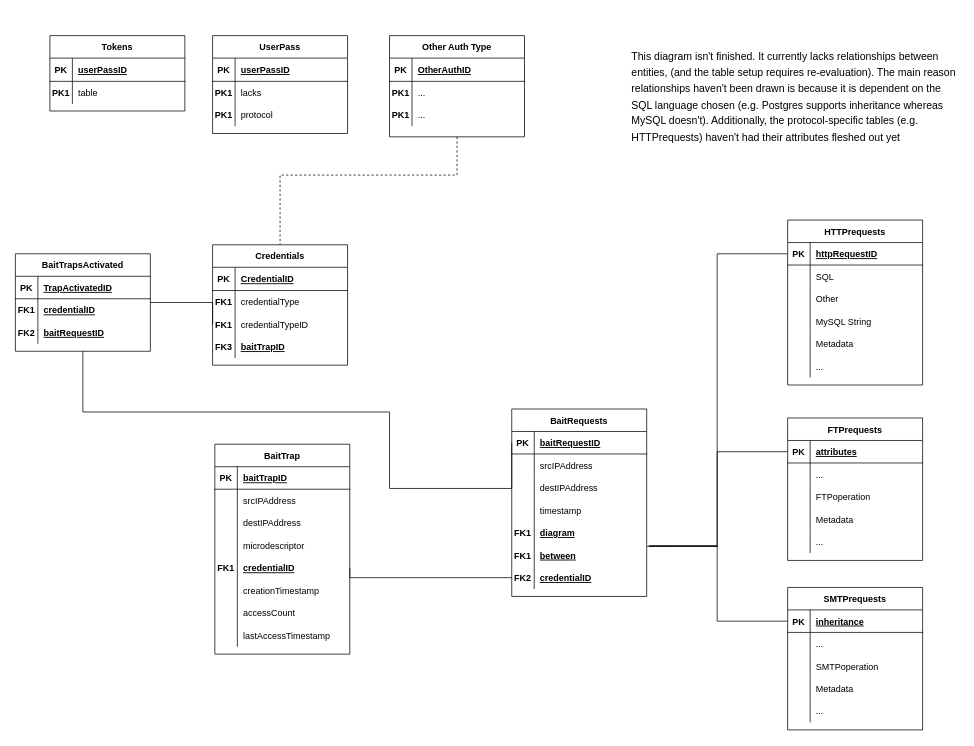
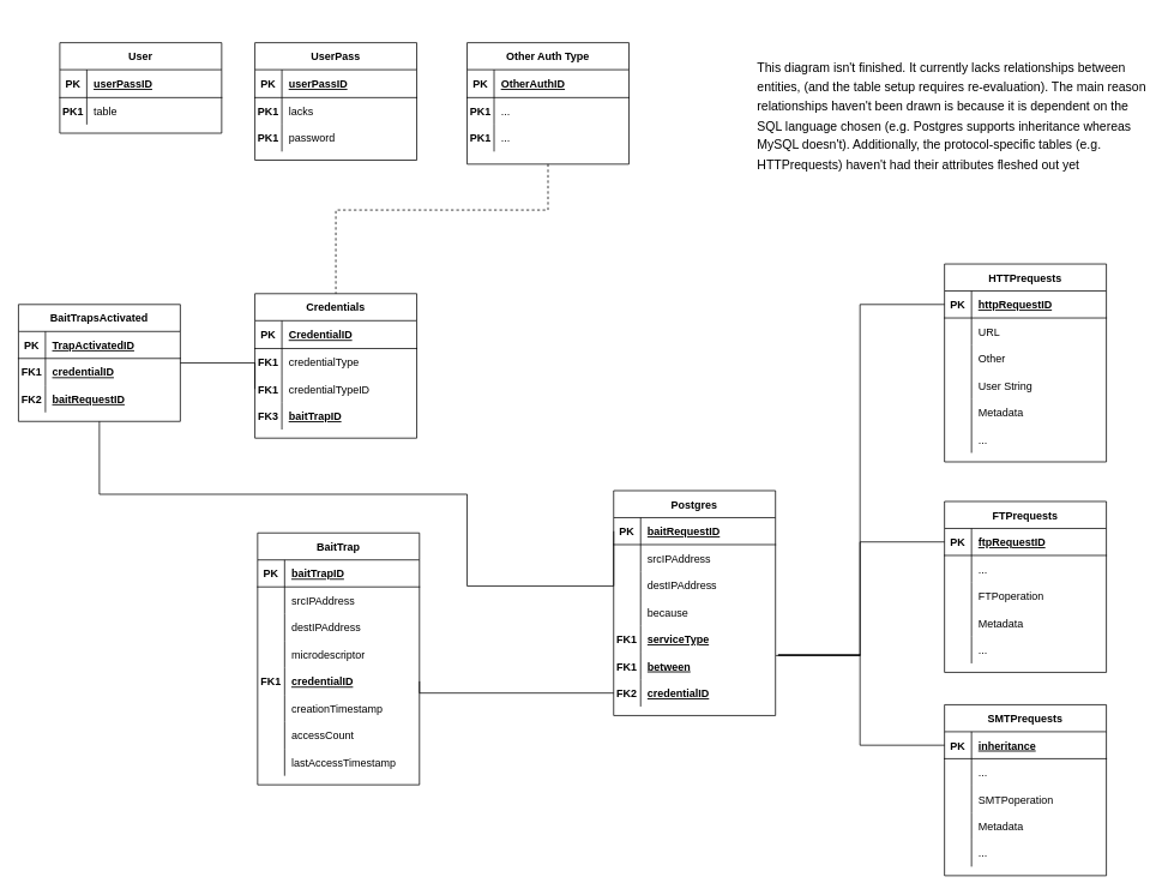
- <mxCell id="123" value="Tokens" style="shape=table;startSize=30;container=1;collapsible=1;childLayout=tableLayout;fixedRows=1;rowLines=0;fontStyle=1;align=center;resizeLast=1;" vertex="1" parent="1"><mxGeometry x="66" y="47" width="180" height="100.584" as="geometry" /></mxCell>
+ <mxCell id="123" value="User" style="shape=table;startSize=30;container=1;collapsible=1;childLayout=tableLayout;fixedRows=1;rowLines=0;fontStyle=1;align=center;resizeLast=1;" vertex="1" parent="1"><mxGeometry x="66" y="47" width="180" height="100.584" as="geometry" /></mxCell>
- <mxCell id="109" value="protocol" style="shape=partialRectangle;connectable=0;fillColor=none;top=0;left=0;bottom=0;right=0;align=left;spacingLeft=6;overflow=hidden;" vertex="1" parent="107"><mxGeometry x="30" width="150" height="30" as="geometry"><mxRectangle width="150" height="30" as="alternateBounds" /></mxGeometry></mxCell>
+ <mxCell id="109" value="password" style="shape=partialRectangle;connectable=0;fillColor=none;top=0;left=0;bottom=0;right=0;align=left;spacingLeft=6;overflow=hidden;" vertex="1" parent="107"><mxGeometry x="30" width="150" height="30" as="geometry"><mxRectangle width="150" height="30" as="alternateBounds" /></mxGeometry></mxCell>
- <mxCell id="55" value="SQL" style="shape=partialRectangle;connectable=0;fillColor=none;top=0;left=0;bottom=0;right=0;align=left;spacingLeft=6;overflow=hidden;" vertex="1" parent="53"><mxGeometry x="30" width="150" height="30" as="geometry"><mxRectangle width="150" height="30" as="alternateBounds" /></mxGeometry></mxCell>
+ <mxCell id="55" value="URL" style="shape=partialRectangle;connectable=0;fillColor=none;top=0;left=0;bottom=0;right=0;align=left;spacingLeft=6;overflow=hidden;" vertex="1" parent="53"><mxGeometry x="30" width="150" height="30" as="geometry"><mxRectangle width="150" height="30" as="alternateBounds" /></mxGeometry></mxCell>
- <mxCell id="61" value="MySQL String" style="shape=partialRectangle;connectable=0;fillColor=none;top=0;left=0;bottom=0;right=0;align=left;spacingLeft=6;overflow=hidden;" vertex="1" parent="59"><mxGeometry x="30" width="150" height="30" as="geometry"><mxRectangle width="150" height="30" as="alternateBounds" /></mxGeometry></mxCell>
+ <mxCell id="61" value="User String" style="shape=partialRectangle;connectable=0;fillColor=none;top=0;left=0;bottom=0;right=0;align=left;spacingLeft=6;overflow=hidden;" vertex="1" parent="59"><mxGeometry x="30" width="150" height="30" as="geometry"><mxRectangle width="150" height="30" as="alternateBounds" /></mxGeometry></mxCell>
- <mxCell id="27" value="BaitRequests" style="shape=table;startSize=30;container=1;collapsible=1;childLayout=tableLayout;fixedRows=1;rowLines=0;fontStyle=1;align=center;resizeLast=1;" vertex="1" parent="1"><mxGeometry x="682" y="545" width="180" height="250" as="geometry" /></mxCell>
+ <mxCell id="27" value="Postgres" style="shape=table;startSize=30;container=1;collapsible=1;childLayout=tableLayout;fixedRows=1;rowLines=0;fontStyle=1;align=center;resizeLast=1;" vertex="1" parent="1"><mxGeometry x="682" y="545" width="180" height="250" as="geometry" /></mxCell>
- <mxCell id="71" value="attributes" style="shape=partialRectangle;connectable=0;fillColor=none;top=0;left=0;bottom=0;right=0;align=left;spacingLeft=6;fontStyle=5;overflow=hidden;" vertex="1" parent="69"><mxGeometry x="30" width="150" height="30" as="geometry"><mxRectangle width="150" height="30" as="alternateBounds" /></mxGeometry></mxCell>
+ <mxCell id="71" value="ftpRequestID" style="shape=partialRectangle;connectable=0;fillColor=none;top=0;left=0;bottom=0;right=0;align=left;spacingLeft=6;fontStyle=5;overflow=hidden;" vertex="1" parent="69"><mxGeometry x="30" width="150" height="30" as="geometry"><mxRectangle width="150" height="30" as="alternateBounds" /></mxGeometry></mxCell>
- <mxCell id="39" value="timestamp" style="shape=partialRectangle;connectable=0;fillColor=none;top=0;left=0;bottom=0;right=0;align=left;spacingLeft=6;overflow=hidden;" vertex="1" parent="37"><mxGeometry x="30" width="150" height="30" as="geometry"><mxRectangle width="150" height="30" as="alternateBounds" /></mxGeometry></mxCell>
+ <mxCell id="39" value="because" style="shape=partialRectangle;connectable=0;fillColor=none;top=0;left=0;bottom=0;right=0;align=left;spacingLeft=6;overflow=hidden;" vertex="1" parent="37"><mxGeometry x="30" width="150" height="30" as="geometry"><mxRectangle width="150" height="30" as="alternateBounds" /></mxGeometry></mxCell>
- <mxCell id="42" value="diagram" style="shape=partialRectangle;connectable=0;fillColor=none;top=0;left=0;bottom=0;right=0;align=left;spacingLeft=6;overflow=hidden;fontStyle=5" vertex="1" parent="40"><mxGeometry x="30" width="150" height="30" as="geometry"><mxRectangle width="150" height="30" as="alternateBounds" /></mxGeometry></mxCell>
+ <mxCell id="42" value="serviceType" style="shape=partialRectangle;connectable=0;fillColor=none;top=0;left=0;bottom=0;right=0;align=left;spacingLeft=6;overflow=hidden;fontStyle=5" vertex="1" parent="40"><mxGeometry x="30" width="150" height="30" as="geometry"><mxRectangle width="150" height="30" as="alternateBounds" /></mxGeometry></mxCell>
